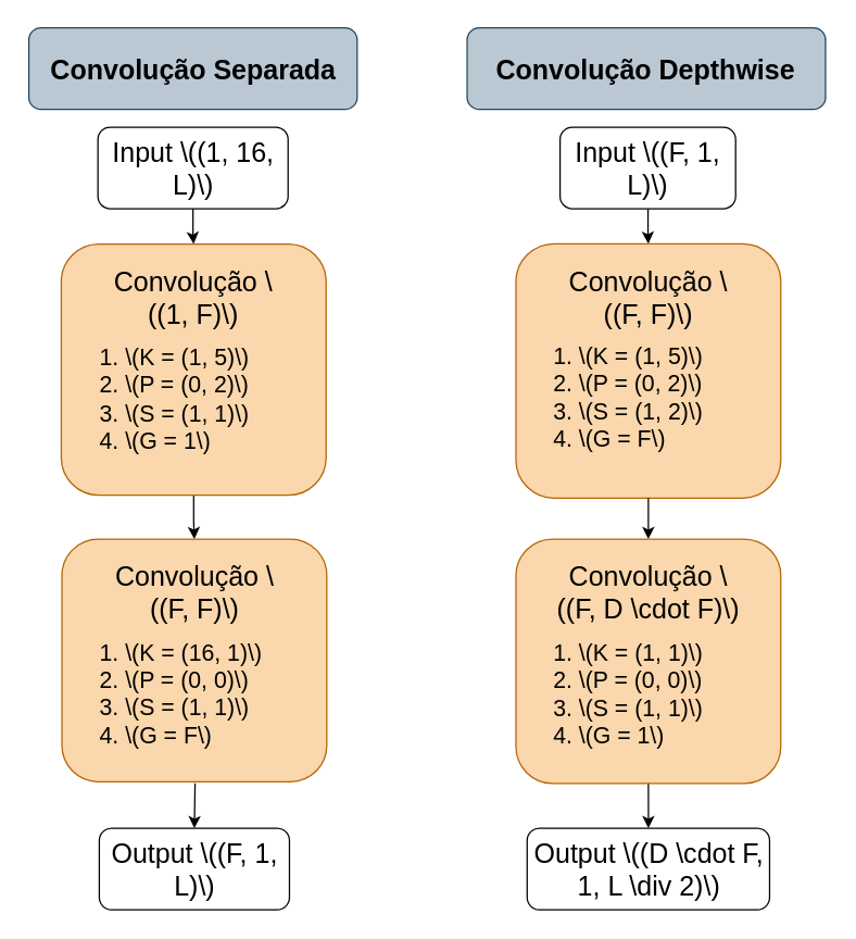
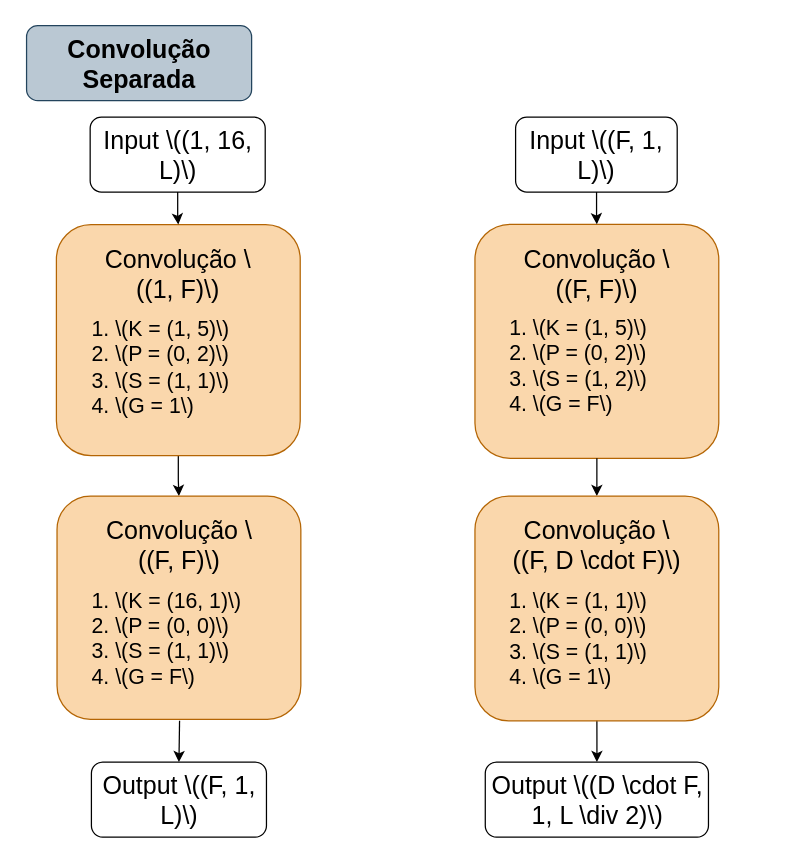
- <mxCell id="20" value="Convolução Separada" style="rounded=1;whiteSpace=wrap;html=1;fontSize=20;align=center;fillColor=#bac8d3;strokeColor=#23445d;fontStyle=1;" parent="1" vertex="1"><mxGeometry x="20.63" y="20" width="241.75" height="60" as="geometry" /></mxCell>
+ <mxCell id="20" value="Convolução Separada" style="rounded=1;whiteSpace=wrap;html=1;fontSize=20;align=center;fillColor=#bac8d3;strokeColor=#23445d;fontStyle=1;" parent="1" vertex="1"><mxGeometry x="20.63" y="20" width="180" height="60" as="geometry" /></mxCell>
- <mxCell id="21" value="Convolução Depthwise" style="rounded=1;whiteSpace=wrap;html=1;fontSize=20;align=center;fillColor=#bac8d3;strokeColor=#23445d;fontStyle=1" parent="1" vertex="1"><mxGeometry x="343.32" y="20" width="263.87" height="60" as="geometry" /></mxCell>
